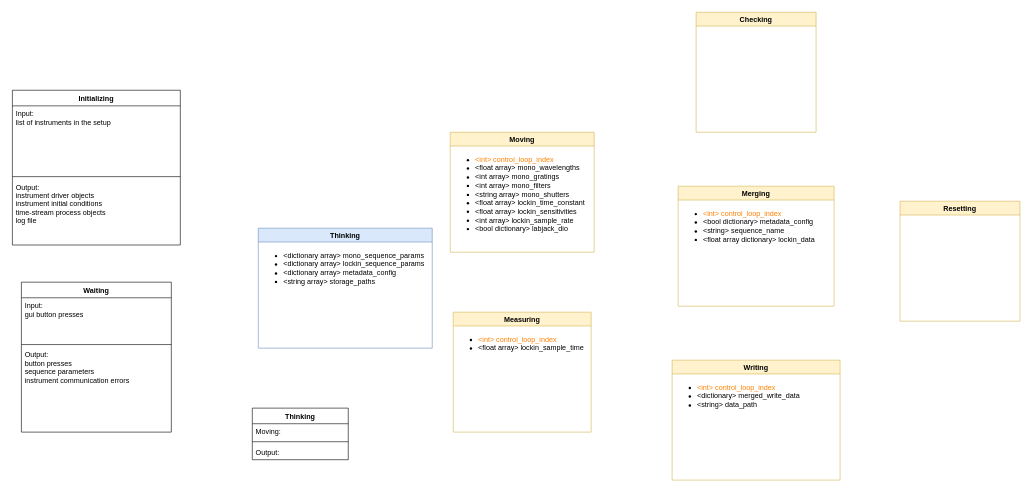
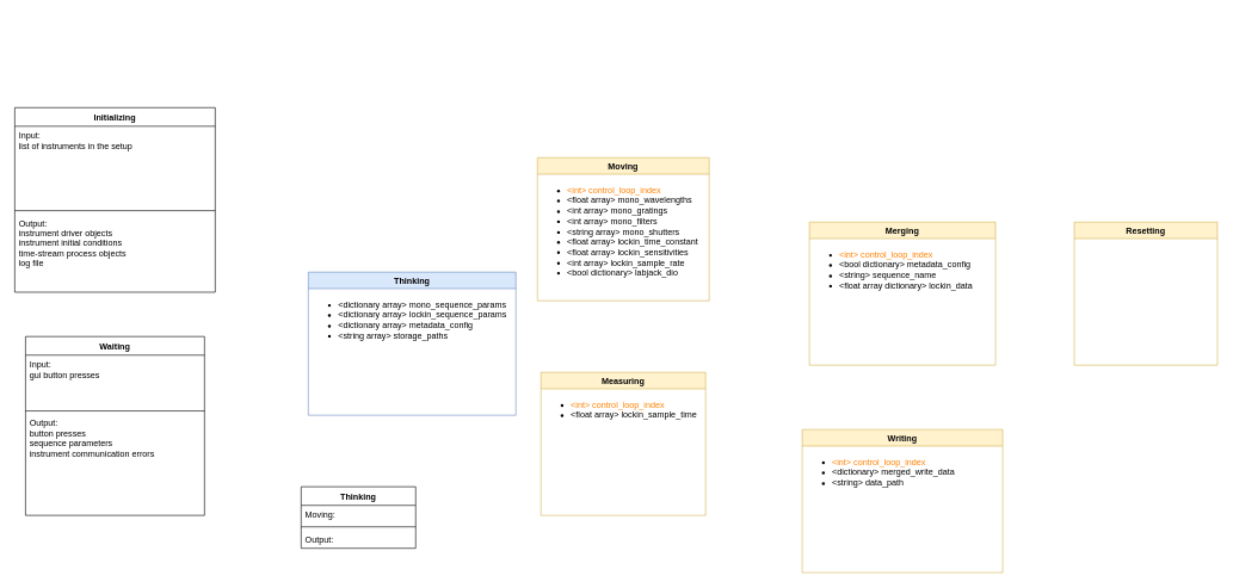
- <mxCell id="8" value="Checking" style="swimlane;startSize=23;fillColor=#fff2cc;strokeColor=#d6b656;" parent="1" vertex="1"><mxGeometry x="1160" y="20" width="200" height="200" as="geometry" /></mxCell>
- <mxCell id="13" value="Resetting" style="swimlane;startSize=23;fillColor=#fff2cc;strokeColor=#d6b656;" parent="1" vertex="1"><mxGeometry x="1500" y="335" width="200" height="200" as="geometry" /></mxCell>
+ <mxCell id="13" value="Resetting" style="swimlane;startSize=23;fillColor=#fff2cc;strokeColor=#d6b656;" parent="1" vertex="1"><mxGeometry x="1500" y="310" width="200" height="200" as="geometry" /></mxCell>
